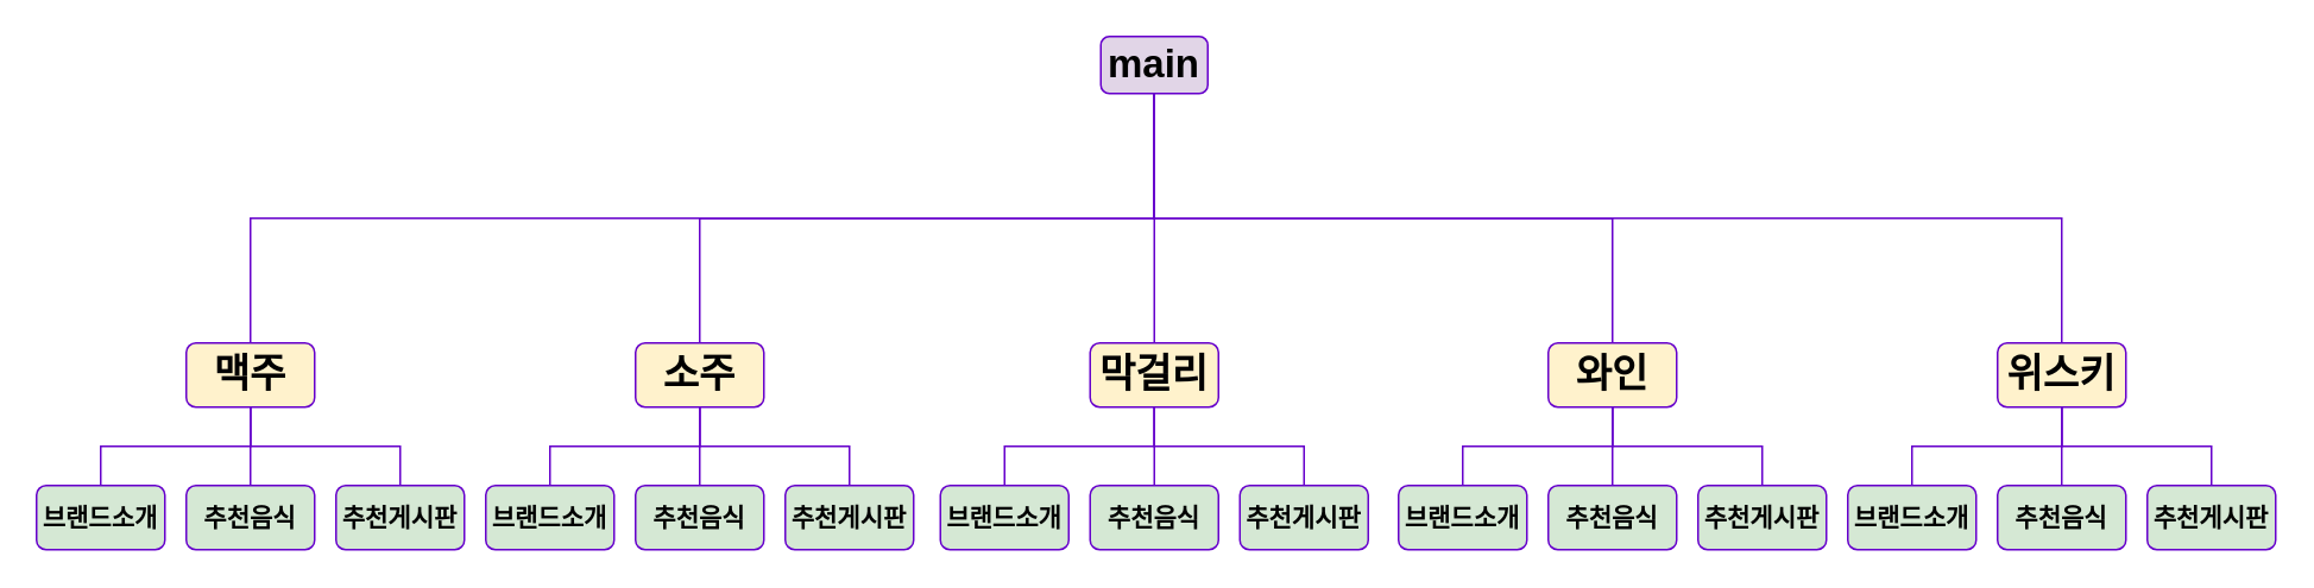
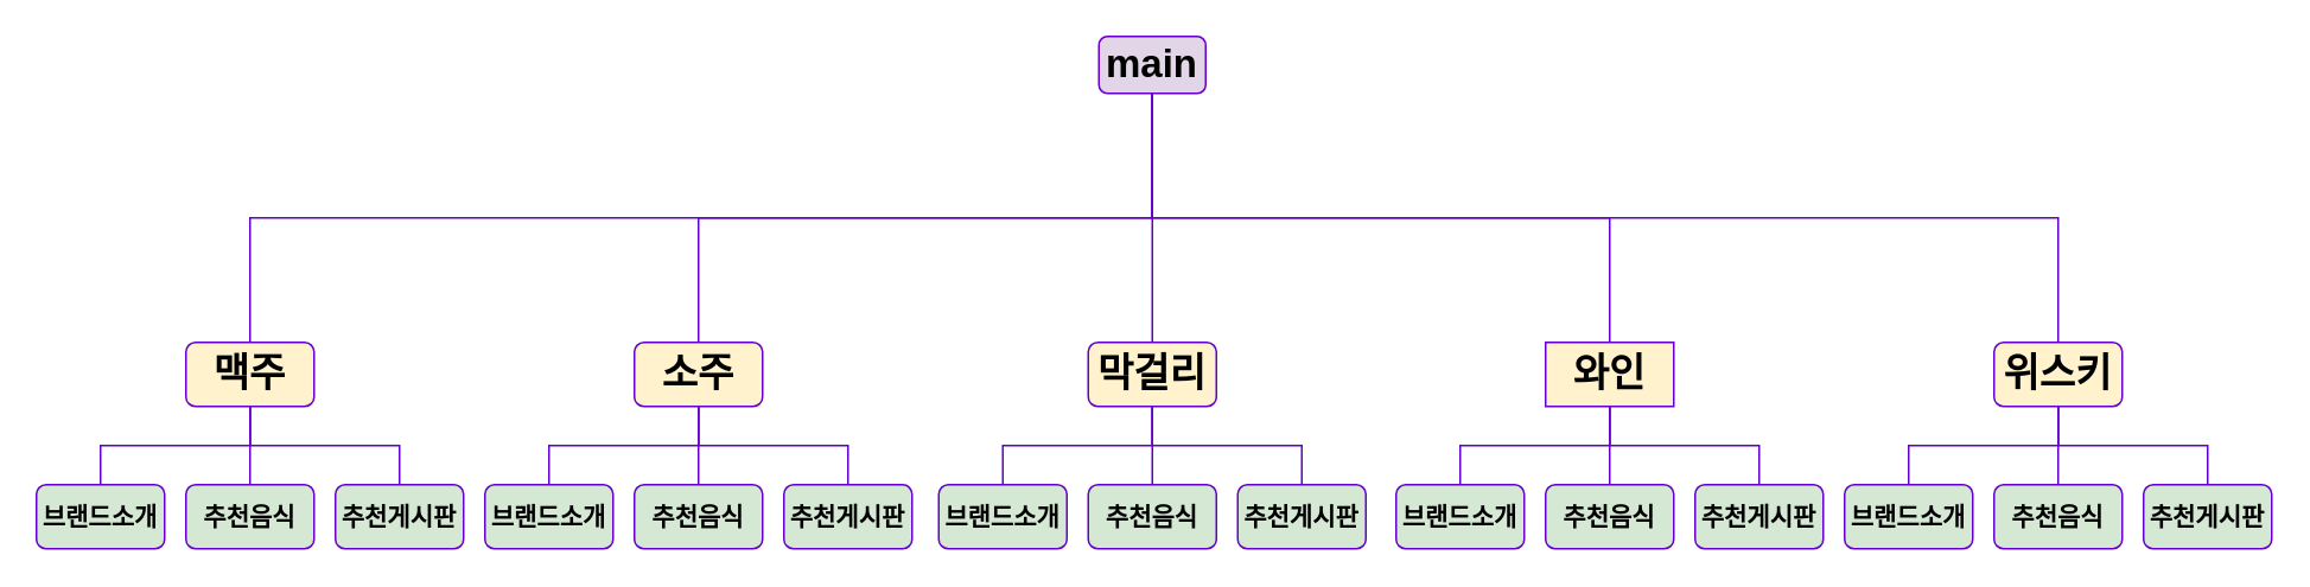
- <mxCell id="28" value="와인" style="rounded=1;whiteSpace=wrap;html=1;fillColor=#fff2cc;strokeColor=#6600CC;fontStyle=1;fontSize=22;" vertex="1" parent="1"><mxGeometry x="868" y="192" width="72" height="36" as="geometry" /></mxCell>
+ <mxCell id="28" value="와인" style="whiteSpace=wrap;html=1;fillColor=#fff2cc;strokeColor=#6600CC;fontStyle=1;fontSize=22;rounded=0;" vertex="1" parent="1"><mxGeometry x="868" y="192" width="72" height="36" as="geometry" /></mxCell>
